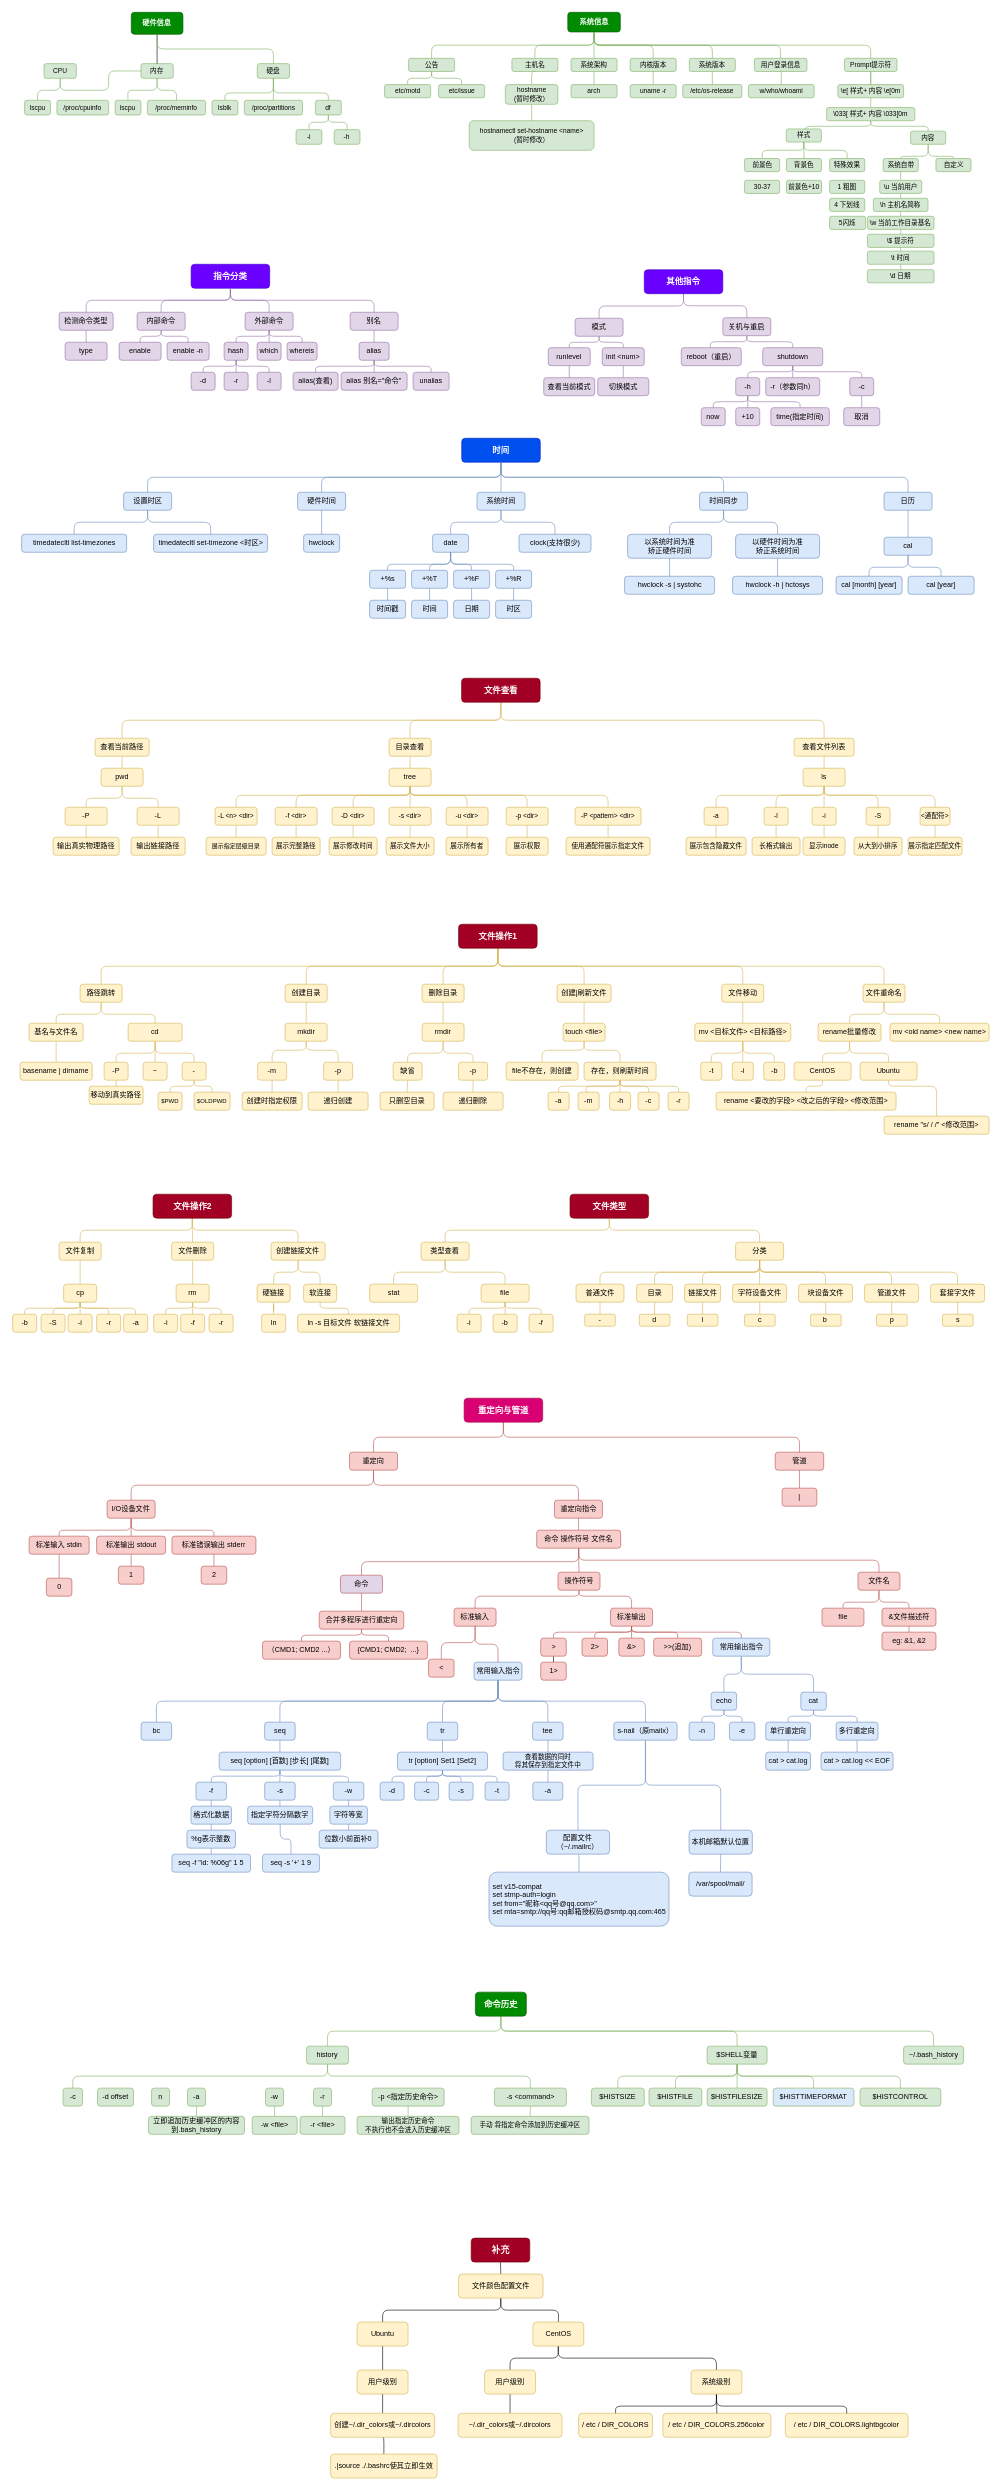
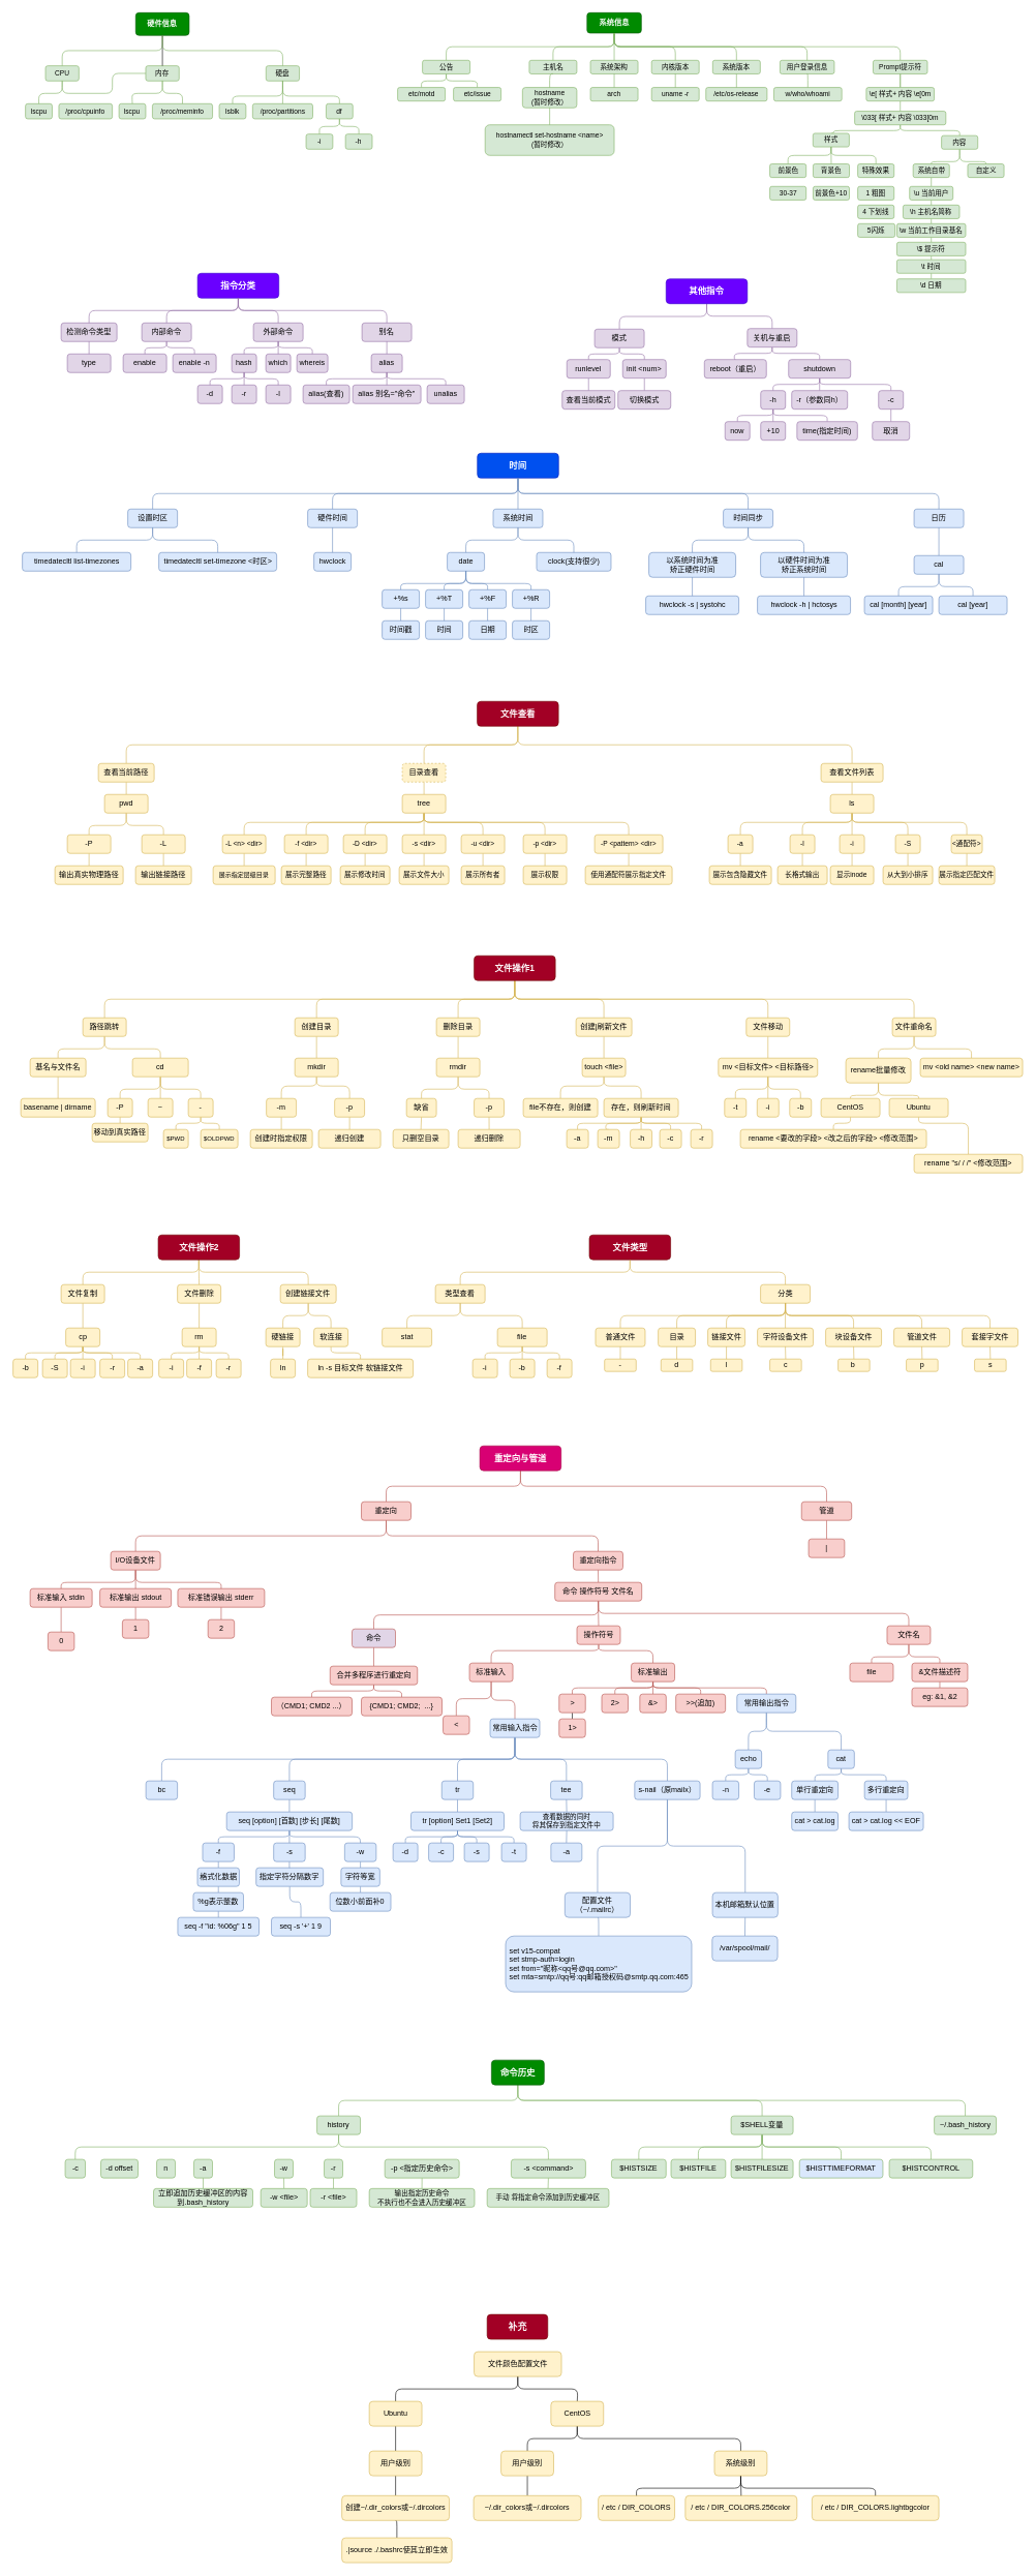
+ <mxCell id="5" style="edgeStyle=orthogonalEdgeStyle;rounded=1;orthogonalLoop=1;jettySize=auto;html=1;exitX=0.5;exitY=1;exitDx=0;exitDy=0;entryX=0.5;entryY=0;entryDx=0;entryDy=0;curved=0;endArrow=none;endFill=0;fillColor=#d5e8d4;strokeColor=#82b366;" parent="2" source="3" target="4" edge="1"><mxGeometry relative="1" as="geometry"><Array as="points"><mxPoint x="220.8" y="61.111" /><mxPoint x="59.239" y="61.111" /></Array></mxGeometry></mxCell>
- <mxCell id="85" value="目录查看" style="rounded=1;whiteSpace=wrap;html=1;fillColor=#fff2cc;strokeColor=#d6b656;fontSize=12;" parent="1" vertex="1"><mxGeometry x="648" y="1230" width="70" height="30" as="geometry" /></mxCell>
+ <mxCell id="85" value="目录查看" style="rounded=1;whiteSpace=wrap;html=1;fillColor=#fff2cc;strokeColor=#d6b656;fontSize=12;dashed=1;" parent="1" vertex="1"><mxGeometry x="648" y="1230" width="70" height="30" as="geometry" /></mxCell>
- <mxCell id="240" value="rename批量修改" style="rounded=1;whiteSpace=wrap;html=1;fillColor=#fff2cc;strokeColor=#d6b656;fontSize=12;" parent="1" vertex="1"><mxGeometry x="1363" y="1705" width="105" height="30" as="geometry" /></mxCell>
+ <mxCell id="240" value="rename批量修改" style="rounded=1;whiteSpace=wrap;html=1;fillColor=#fff2cc;strokeColor=#d6b656;fontSize=12;" parent="1" vertex="1"><mxGeometry x="1363" y="1705" width="105" height="40" as="geometry" /></mxCell>
- <mxCell id="620" style="edgeStyle=orthogonalEdgeStyle;rounded=1;orthogonalLoop=1;jettySize=auto;html=1;exitX=0.5;exitY=1;exitDx=0;exitDy=0;entryX=0.5;entryY=0;entryDx=0;entryDy=0;curved=0;endArrow=none;endFill=0;" edge="1" parent="1" source="621" target="624"><mxGeometry relative="1" as="geometry" /></mxCell>
